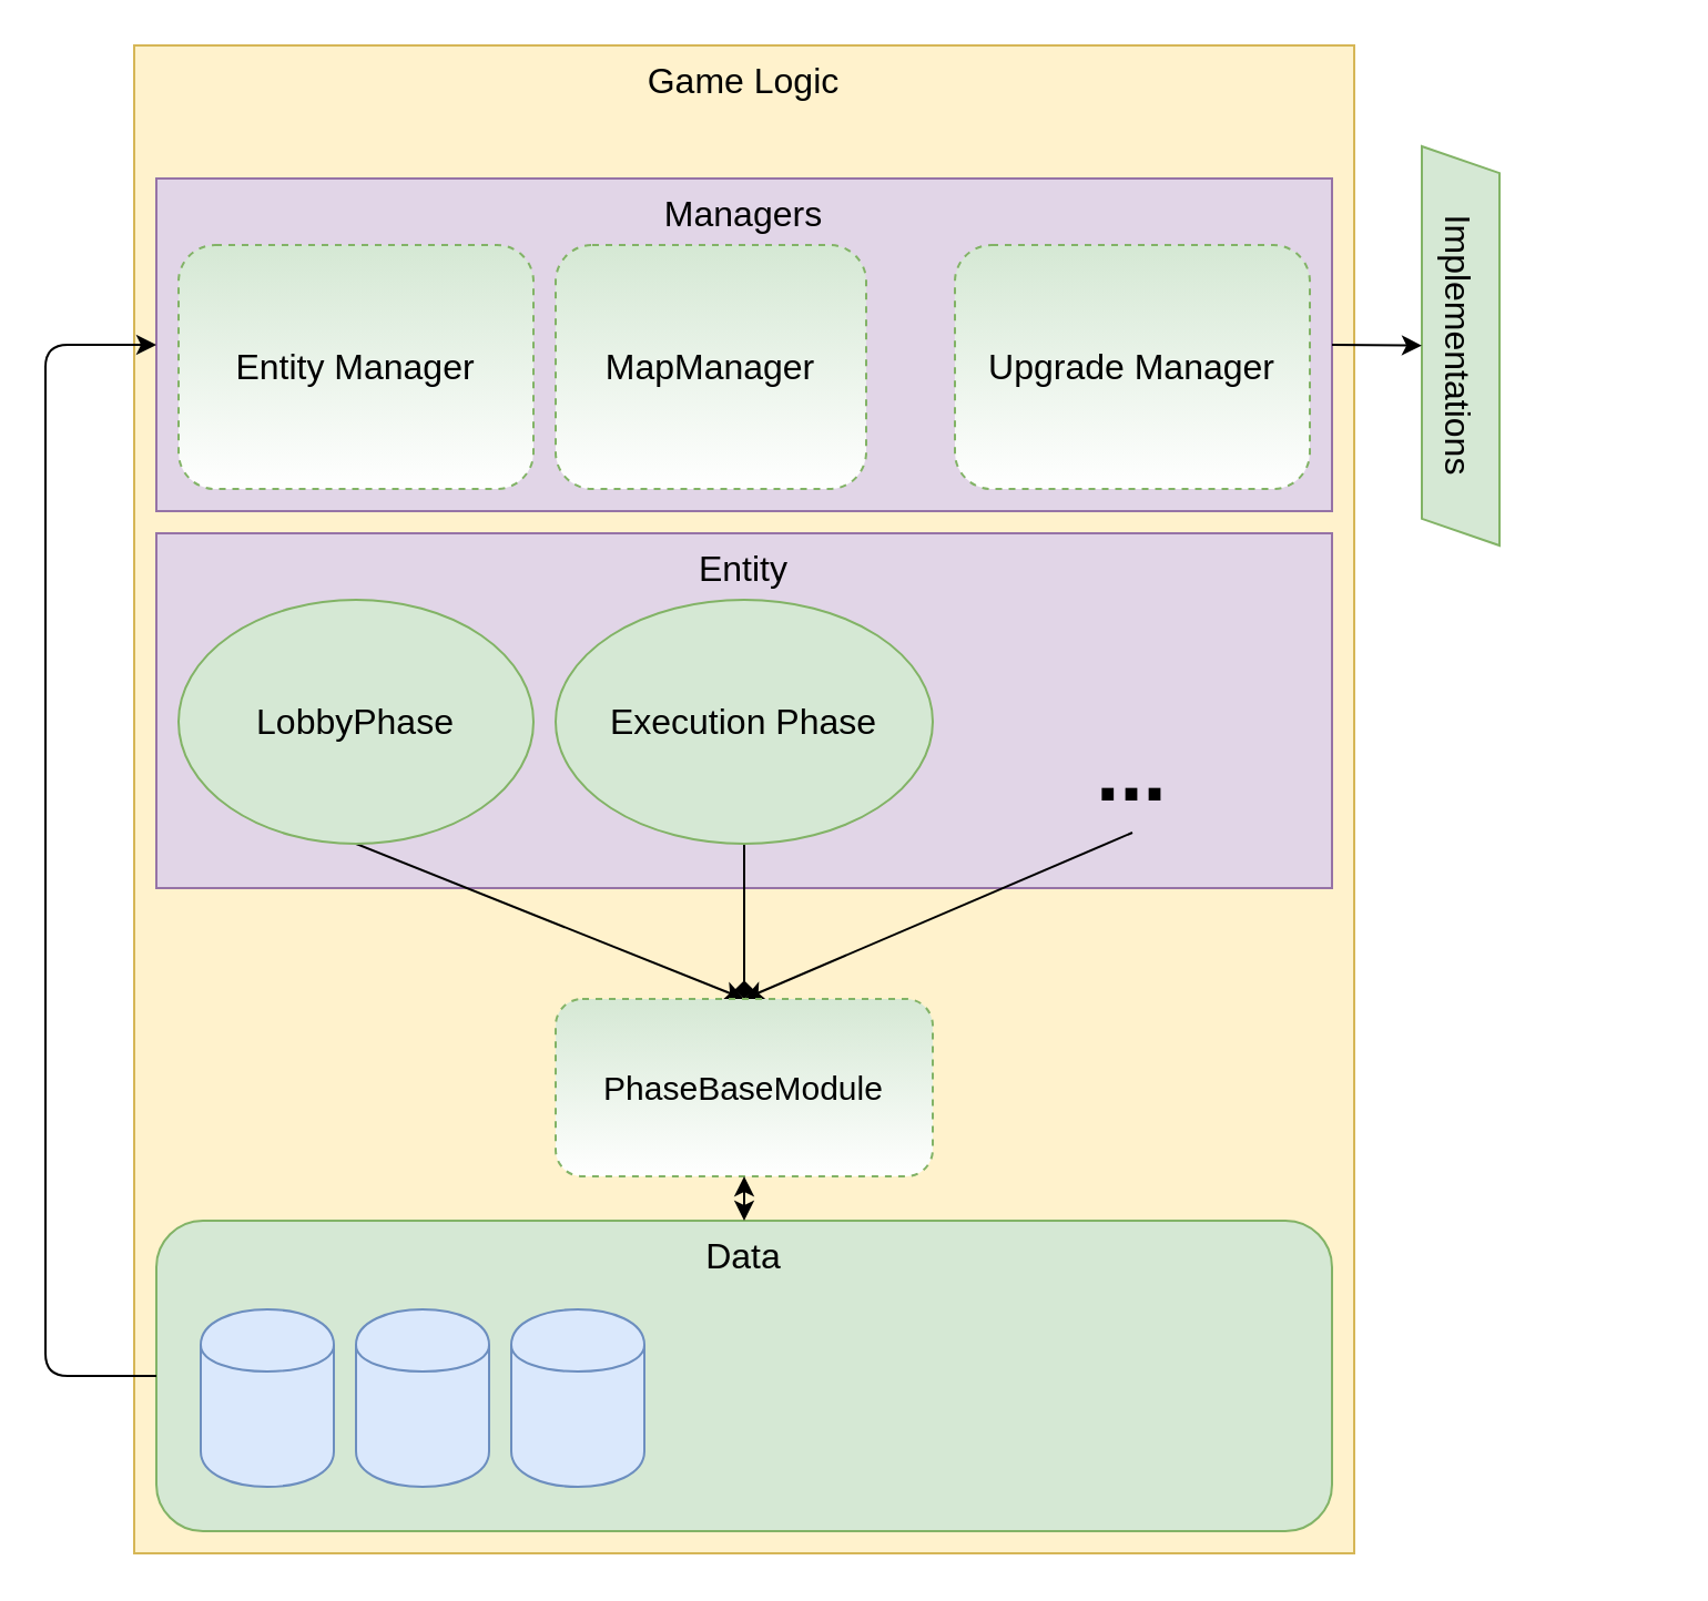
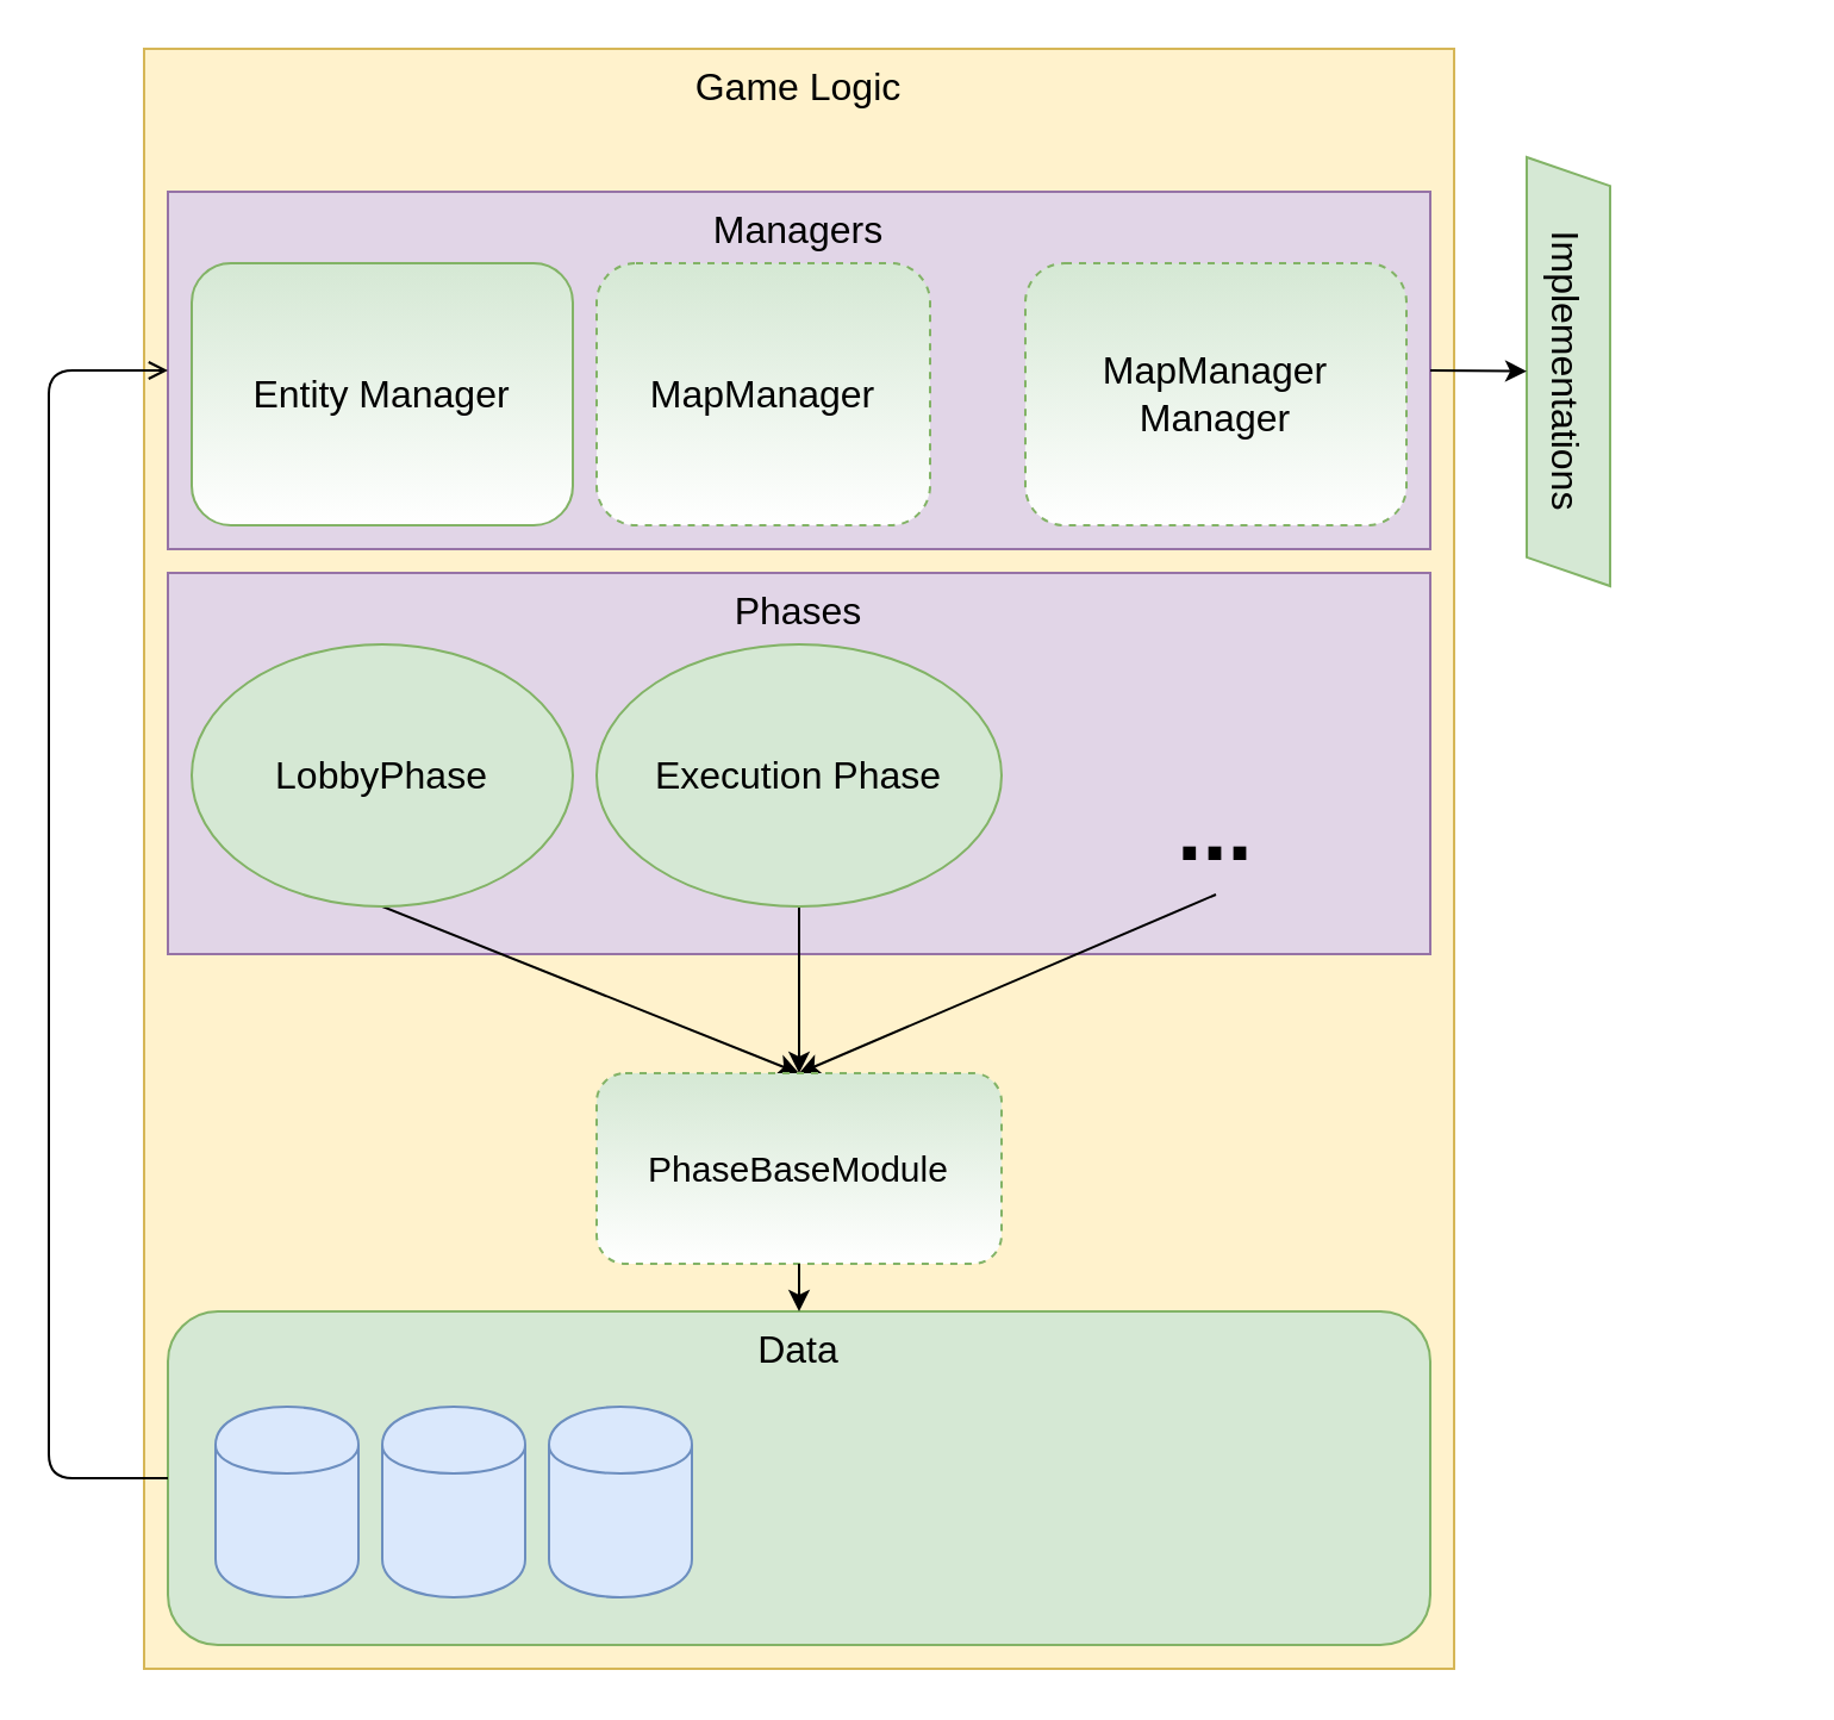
- <mxCell id="22" value="" style="endArrow=classic;html=1;fontSize=15;exitX=0;exitY=0.5;exitDx=0;exitDy=0;entryX=0;entryY=0.5;entryDx=0;entryDy=0;" edge="1" parent="1" source="5" target="3"><mxGeometry width="50" height="50" relative="1" as="geometry"><mxPoint x="60" y="770" as="sourcePoint" /><mxPoint x="110" y="720" as="targetPoint" /><Array as="points"><mxPoint x="20" y="620" /><mxPoint x="20" y="155" /></Array></mxGeometry></mxCell>
+ <mxCell id="22" value="" style="endArrow=open;html=1;fontSize=15;exitX=0;exitY=0.5;exitDx=0;exitDy=0;entryX=0;entryY=0.5;entryDx=0;entryDy=0;" edge="1" parent="1" source="5" target="3"><mxGeometry width="50" height="50" relative="1" as="geometry"><mxPoint x="60" y="770" as="sourcePoint" /><mxPoint x="110" y="720" as="targetPoint" /><Array as="points"><mxPoint x="20" y="620" /><mxPoint x="20" y="155" /></Array></mxGeometry></mxCell>
- <mxCell id="6" value="Entity Manager" style="rounded=1;whiteSpace=wrap;html=1;fontSize=16;dashed=1;fillColor=#d5e8d4;strokeColor=#82b366;gradientColor=#ffffff;" vertex="1" parent="1"><mxGeometry x="80" y="110" width="160" height="110" as="geometry" /></mxCell>
+ <mxCell id="6" value="Entity Manager" style="rounded=1;whiteSpace=wrap;html=1;fontSize=16;dashed=0;fillColor=#d5e8d4;strokeColor=#82b366;gradientColor=#ffffff;" vertex="1" parent="1"><mxGeometry x="80" y="110" width="160" height="110" as="geometry" /></mxCell>
- <mxCell id="7" value="Upgrade Manager" style="rounded=1;whiteSpace=wrap;html=1;fontSize=16;dashed=1;fillColor=#d5e8d4;strokeColor=#82b366;gradientColor=#ffffff;" vertex="1" parent="1"><mxGeometry x="430" y="110" width="160" height="110" as="geometry" /></mxCell>
+ <mxCell id="7" value="MapManager Manager" style="rounded=1;whiteSpace=wrap;html=1;fontSize=16;dashed=1;fillColor=#d5e8d4;strokeColor=#82b366;gradientColor=#ffffff;" vertex="1" parent="1"><mxGeometry x="430" y="110" width="160" height="110" as="geometry" /></mxCell>
- <mxCell id="4" value="Entity" style="rounded=0;whiteSpace=wrap;html=1;fontSize=16;verticalAlign=top;fillColor=#e1d5e7;strokeColor=#9673a6;" vertex="1" parent="1"><mxGeometry x="70" y="240" width="530" height="160" as="geometry" /></mxCell>
+ <mxCell id="4" value="Phases" style="rounded=0;whiteSpace=wrap;html=1;fontSize=16;verticalAlign=top;fillColor=#e1d5e7;strokeColor=#9673a6;" vertex="1" parent="1"><mxGeometry x="70" y="240" width="530" height="160" as="geometry" /></mxCell>
- <mxCell id="13" style="edgeStyle=none;rounded=0;orthogonalLoop=1;jettySize=auto;html=1;exitX=0.5;exitY=1;exitDx=0;exitDy=0;fontSize=15;entryX=0.5;entryY=0;entryDx=0;entryDy=0;endArrow=diamond;" edge="1" parent="1" source="14" target="20"><mxGeometry relative="1" as="geometry"><mxPoint x="335" y="420" as="targetPoint" /></mxGeometry></mxCell>
+ <mxCell id="13" style="edgeStyle=none;rounded=0;orthogonalLoop=1;jettySize=auto;html=1;exitX=0.5;exitY=1;exitDx=0;exitDy=0;fontSize=15;entryX=0.5;entryY=0;entryDx=0;entryDy=0;" edge="1" parent="1" source="14" target="20"><mxGeometry relative="1" as="geometry"><mxPoint x="335" y="420" as="targetPoint" /></mxGeometry></mxCell>
- <mxCell id="21" value="" style="endArrow=classic;startArrow=classic;html=1;fontSize=15;entryX=0.5;entryY=1;entryDx=0;entryDy=0;" edge="1" parent="1" source="5" target="20"><mxGeometry width="50" height="50" relative="1" as="geometry"><mxPoint x="60" y="830" as="sourcePoint" /><mxPoint x="110" y="780" as="targetPoint" /></mxGeometry></mxCell>
+ <mxCell id="21" value="" style="endArrow=none;startArrow=classic;html=1;fontSize=15;entryX=0.5;entryY=1;entryDx=0;entryDy=0;" edge="1" parent="1" source="5" target="20"><mxGeometry width="50" height="50" relative="1" as="geometry"><mxPoint x="60" y="830" as="sourcePoint" /><mxPoint x="110" y="780" as="targetPoint" /></mxGeometry></mxCell>
